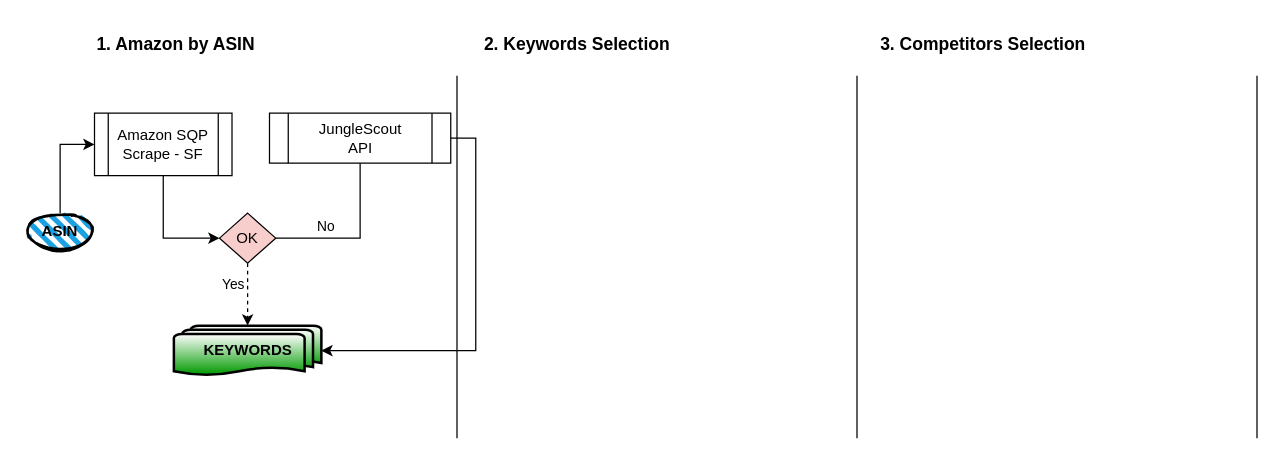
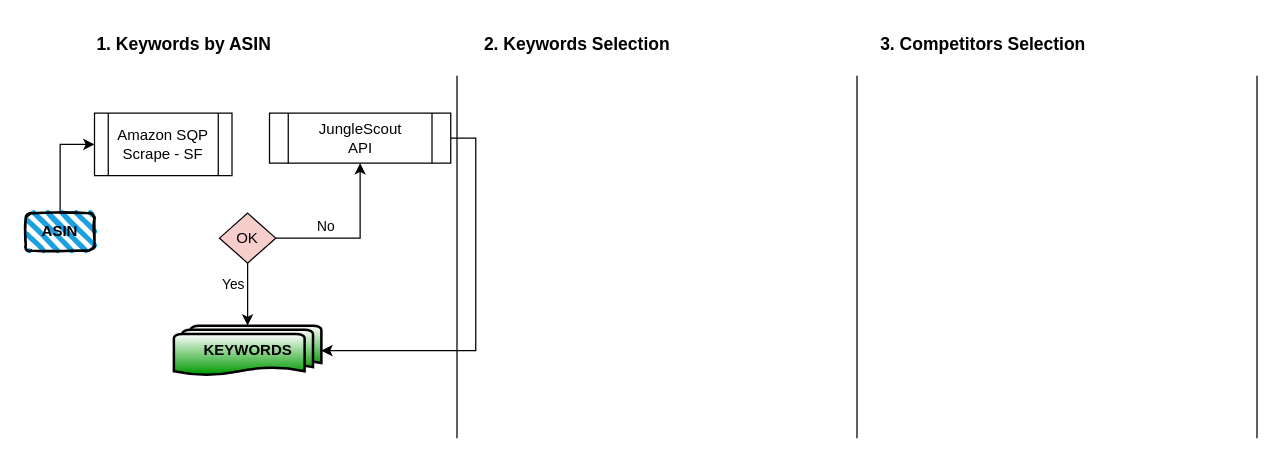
- <mxCell id="5" value="1. Amazon by ASIN" style="text;html=1;strokeColor=none;fillColor=none;align=left;verticalAlign=middle;whiteSpace=wrap;rounded=0;fontSize=14;fontStyle=1" vertex="1" parent="1"><mxGeometry x="75" y="20" width="170" height="30" as="geometry" /></mxCell>
+ <mxCell id="5" value="1. Keywords by ASIN" style="text;html=1;strokeColor=none;fillColor=none;align=left;verticalAlign=middle;whiteSpace=wrap;rounded=0;fontSize=14;fontStyle=1" vertex="1" parent="1"><mxGeometry x="75" y="20" width="170" height="30" as="geometry" /></mxCell>
- <mxCell id="11" style="edgeStyle=orthogonalEdgeStyle;rounded=0;orthogonalLoop=1;jettySize=auto;html=1;entryX=0.5;entryY=1;entryDx=0;entryDy=0;exitX=1;exitY=0.5;exitDx=0;exitDy=0;endArrow=none;" edge="1" parent="1" source="13" target="10"><mxGeometry relative="1" as="geometry" /></mxCell>
+ <mxCell id="11" style="edgeStyle=orthogonalEdgeStyle;rounded=0;orthogonalLoop=1;jettySize=auto;html=1;entryX=0.5;entryY=1;entryDx=0;entryDy=0;exitX=1;exitY=0.5;exitDx=0;exitDy=0;" edge="1" parent="1" source="13" target="10"><mxGeometry relative="1" as="geometry" /></mxCell>
- <mxCell id="8" style="edgeStyle=orthogonalEdgeStyle;rounded=0;orthogonalLoop=1;jettySize=auto;html=1;exitX=0.5;exitY=1;exitDx=0;exitDy=0;entryX=0;entryY=0.5;entryDx=0;entryDy=0;" edge="1" parent="1" source="9" target="13"><mxGeometry relative="1" as="geometry" /></mxCell>
- <mxCell id="7" value="&lt;b&gt;ASIN&lt;/b&gt;" style="ellipse;whiteSpace=wrap;html=1;strokeWidth=2;fillWeight=4;hachureGap=8;hachureAngle=45;fillColor=#1ba1e2;sketch=1;" vertex="1" parent="1"><mxGeometry x="20" y="170" width="55" height="30" as="geometry" /></mxCell>
+ <mxCell id="7" value="&lt;b&gt;ASIN&lt;/b&gt;" style="rounded=1;whiteSpace=wrap;html=1;strokeWidth=2;fillWeight=4;hachureGap=8;hachureAngle=45;fillColor=#1ba1e2;sketch=1;" vertex="1" parent="1"><mxGeometry x="20" y="170" width="55" height="30" as="geometry" /></mxCell>
- <mxCell id="17" style="edgeStyle=orthogonalEdgeStyle;rounded=0;orthogonalLoop=1;jettySize=auto;html=1;entryX=0.5;entryY=0;entryDx=0;entryDy=0;entryPerimeter=0;dashed=1;" edge="1" parent="1" source="13" target="16"><mxGeometry relative="1" as="geometry" /></mxCell>
+ <mxCell id="17" style="edgeStyle=orthogonalEdgeStyle;rounded=0;orthogonalLoop=1;jettySize=auto;html=1;entryX=0.5;entryY=0;entryDx=0;entryDy=0;entryPerimeter=0;" edge="1" parent="1" source="13" target="16"><mxGeometry relative="1" as="geometry" /></mxCell>
